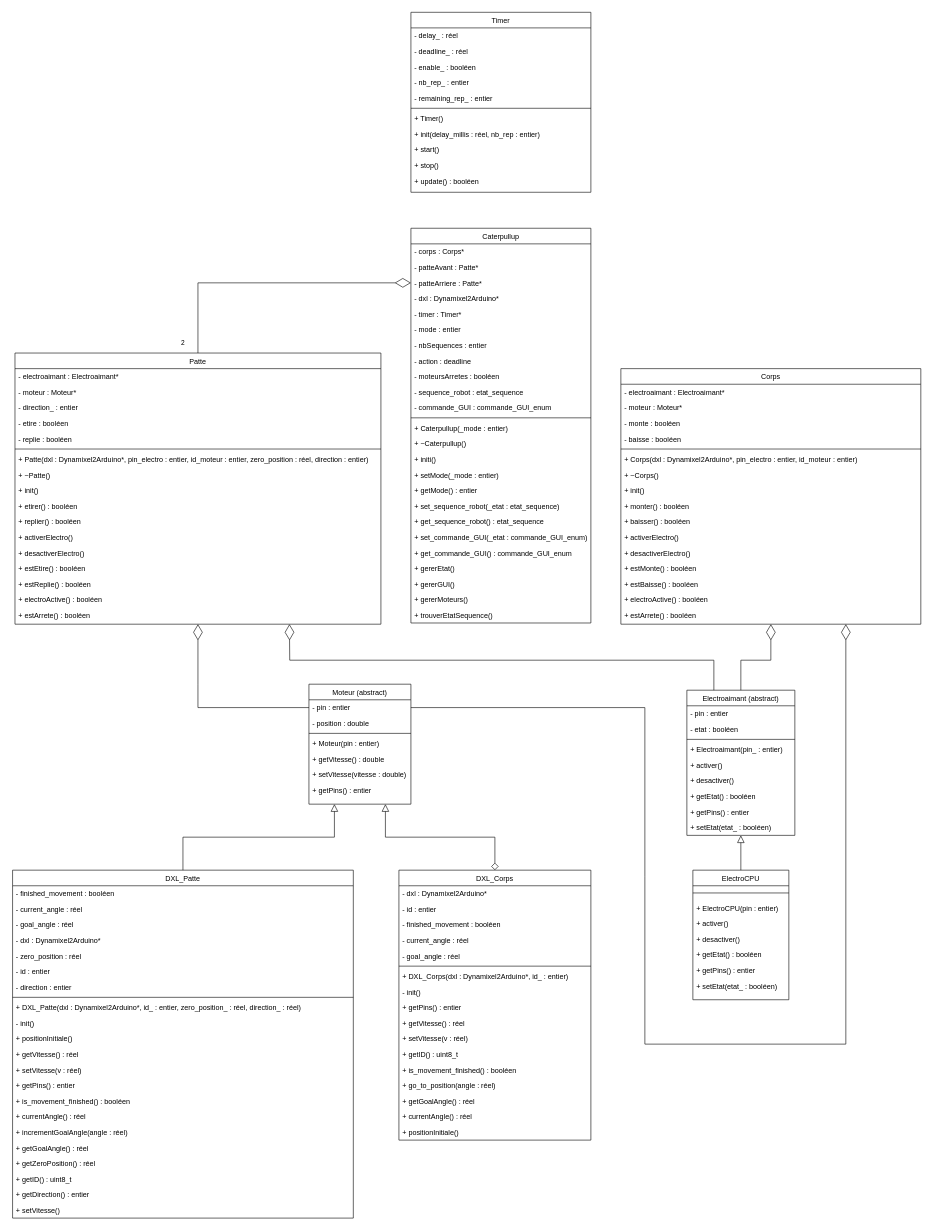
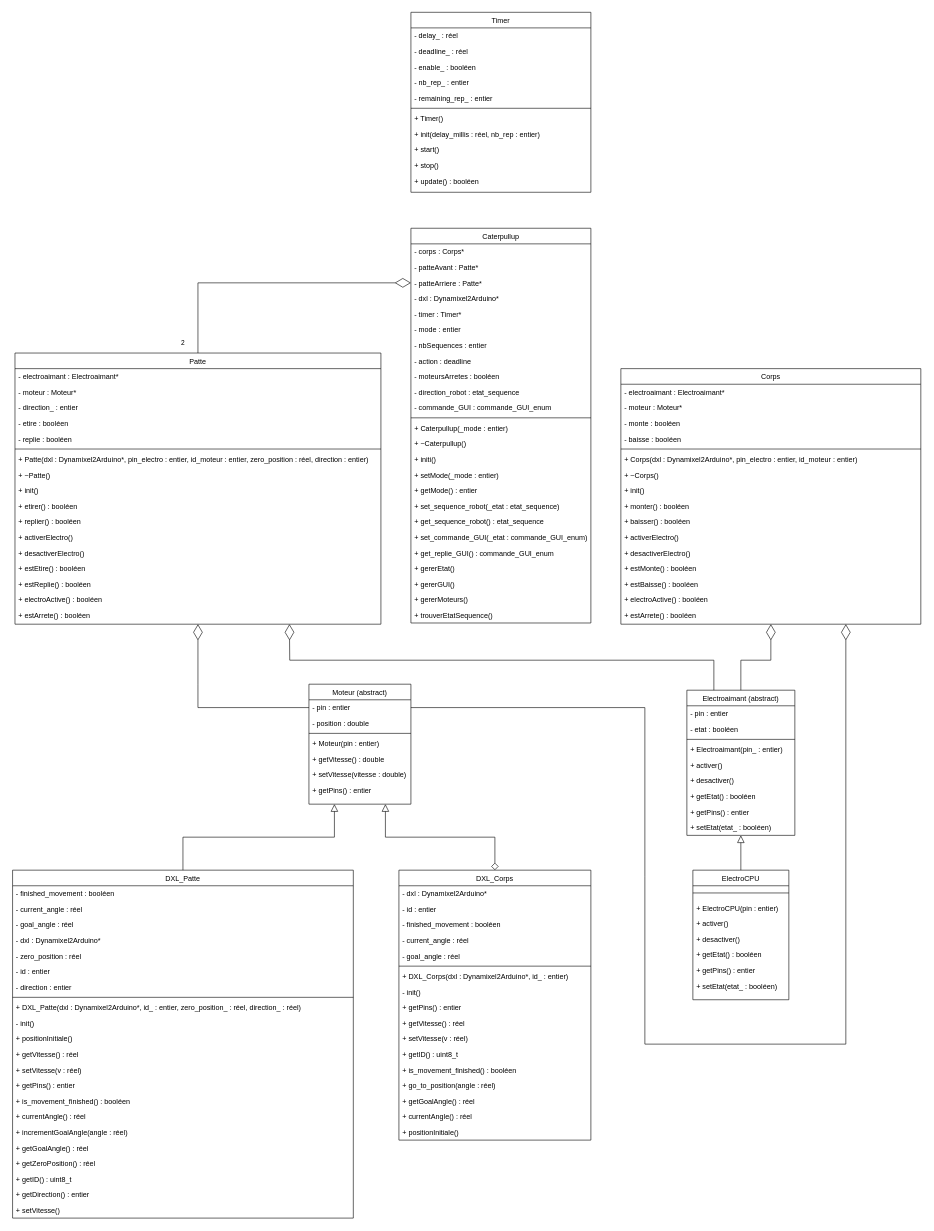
- <mxCell id="12" value="- sequence_robot : etat_sequence" style="text;align=left;verticalAlign=top;spacingLeft=4;spacingRight=4;overflow=hidden;rotatable=0;points=[[0,0.5],[1,0.5]];portConstraint=eastwest;rounded=0;shadow=0;html=0;" parent="2" vertex="1"><mxGeometry y="260" width="300" height="26" as="geometry" /></mxCell>
+ <mxCell id="12" value="- direction_robot : etat_sequence" style="text;align=left;verticalAlign=top;spacingLeft=4;spacingRight=4;overflow=hidden;rotatable=0;points=[[0,0.5],[1,0.5]];portConstraint=eastwest;rounded=0;shadow=0;html=0;" parent="2" vertex="1"><mxGeometry y="260" width="300" height="26" as="geometry" /></mxCell>
- <mxCell id="23" value="+ get_commande_GUI() : commande_GUI_enum" style="text;align=left;verticalAlign=top;spacingLeft=4;spacingRight=4;overflow=hidden;rotatable=0;points=[[0,0.5],[1,0.5]];portConstraint=eastwest;rounded=0;shadow=0;html=0;" parent="2" vertex="1"><mxGeometry y="528" width="300" height="26" as="geometry" /></mxCell>
+ <mxCell id="23" value="+ get_replie_GUI() : commande_GUI_enum" style="text;align=left;verticalAlign=top;spacingLeft=4;spacingRight=4;overflow=hidden;rotatable=0;points=[[0,0.5],[1,0.5]];portConstraint=eastwest;rounded=0;shadow=0;html=0;" parent="2" vertex="1"><mxGeometry y="528" width="300" height="26" as="geometry" /></mxCell>
